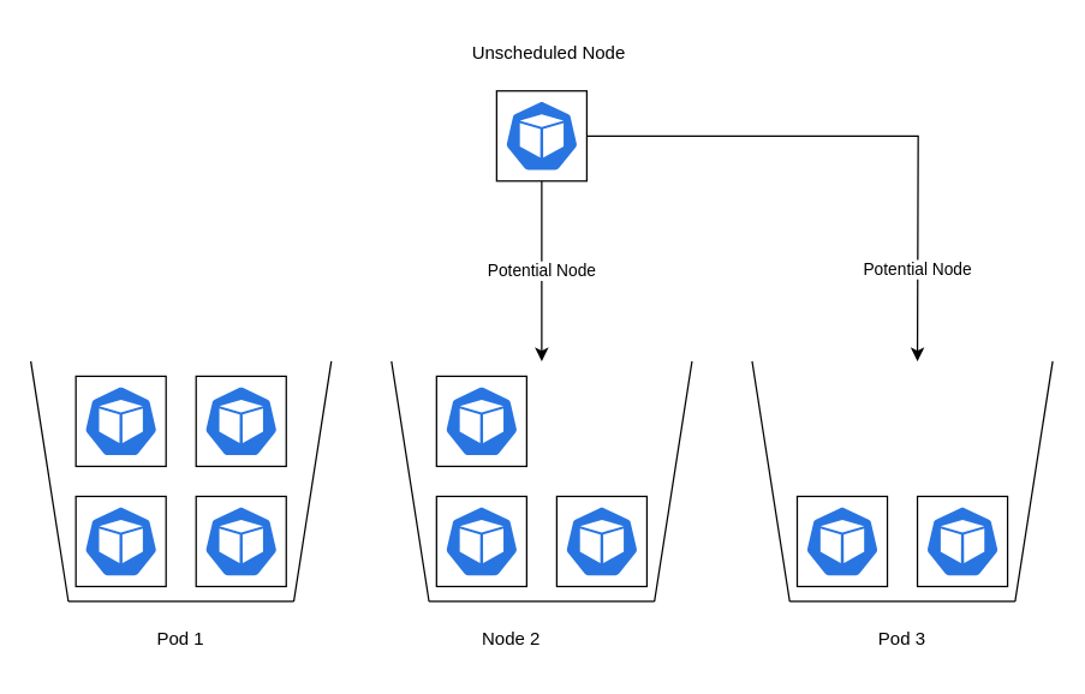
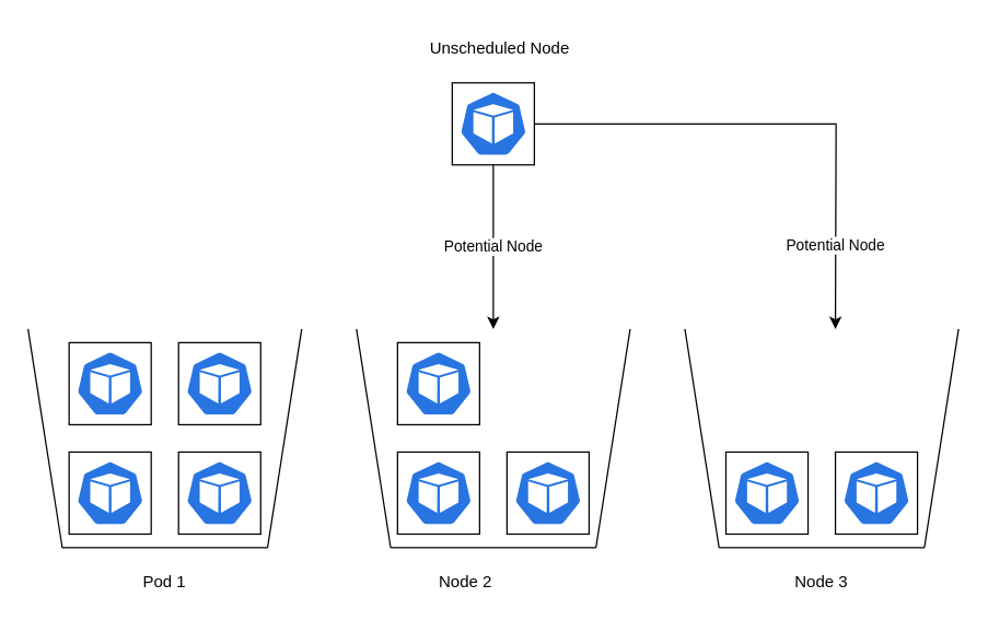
- <mxCell id="38" value="Pod 3" style="text;html=1;strokeColor=none;fillColor=none;align=center;verticalAlign=middle;whiteSpace=wrap;rounded=0;" vertex="1" parent="1"><mxGeometry x="570" y="410" width="60" height="30" as="geometry" /></mxCell>
+ <mxCell id="38" value="Node 3" style="text;html=1;strokeColor=none;fillColor=none;align=center;verticalAlign=middle;whiteSpace=wrap;rounded=0;" vertex="1" parent="1"><mxGeometry x="570" y="410" width="60" height="30" as="geometry" /></mxCell>
